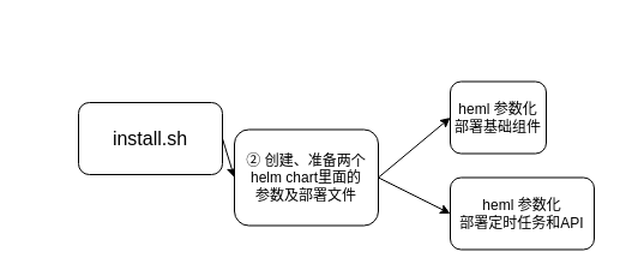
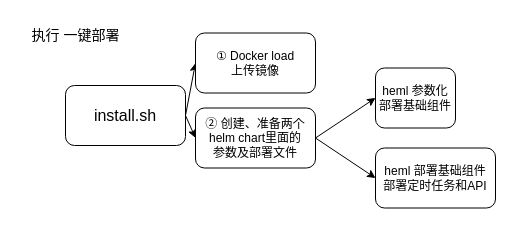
+ <mxCell id="11" value="&lt;font style=&quot;font-size: 14px;&quot;&gt;执行 一键部署&lt;/font&gt;" style="text;html=1;align=center;verticalAlign=middle;resizable=0;points=[];autosize=1;strokeColor=none;fillColor=none;fontSize=11;fontFamily=Helvetica;fontColor=default;" vertex="1" parent="1"><mxGeometry x="20" y="20" width="110" height="30" as="geometry" /></mxCell>
+ <mxCell id="5" value="① Docker load&lt;br&gt;上传镜像" style="rounded=1;whiteSpace=wrap;html=1;" vertex="1" parent="1"><mxGeometry x="195" y="32.5" width="120" height="60" as="geometry" /></mxCell>
+ <mxCell id="2" style="rounded=0;orthogonalLoop=1;jettySize=auto;html=1;exitX=1;exitY=0.5;exitDx=0;exitDy=0;entryX=0;entryY=0.5;entryDx=0;entryDy=0;" edge="1" parent="1" source="4" target="5"><mxGeometry relative="1" as="geometry" /></mxCell>
- <mxCell id="8" value="② 创建、准备两个&lt;br&gt;helm chart里面的&lt;br&gt;参数及部署文件" style="rounded=1;whiteSpace=wrap;html=1;" vertex="1" parent="1"><mxGeometry x="195" y="107.5" width="120" height="80" as="geometry" /></mxCell>
+ <mxCell id="8" value="② 创建、准备两个&lt;br&gt;helm chart里面的&lt;br&gt;参数及部署文件" style="rounded=1;whiteSpace=wrap;html=1;" vertex="1" parent="1"><mxGeometry x="195" y="107.5" width="120" height="60" as="geometry" /></mxCell>
- <mxCell id="10" value="heml 参数化&lt;br&gt;部署定时任务和API" style="rounded=1;whiteSpace=wrap;html=1;" vertex="1" parent="1"><mxGeometry x="375" y="147.5" width="120" height="60" as="geometry" /></mxCell>
+ <mxCell id="10" value="heml 部署基础组件&lt;br&gt;部署定时任务和API" style="rounded=1;whiteSpace=wrap;html=1;" vertex="1" parent="1"><mxGeometry x="375" y="147.5" width="120" height="60" as="geometry" /></mxCell>
